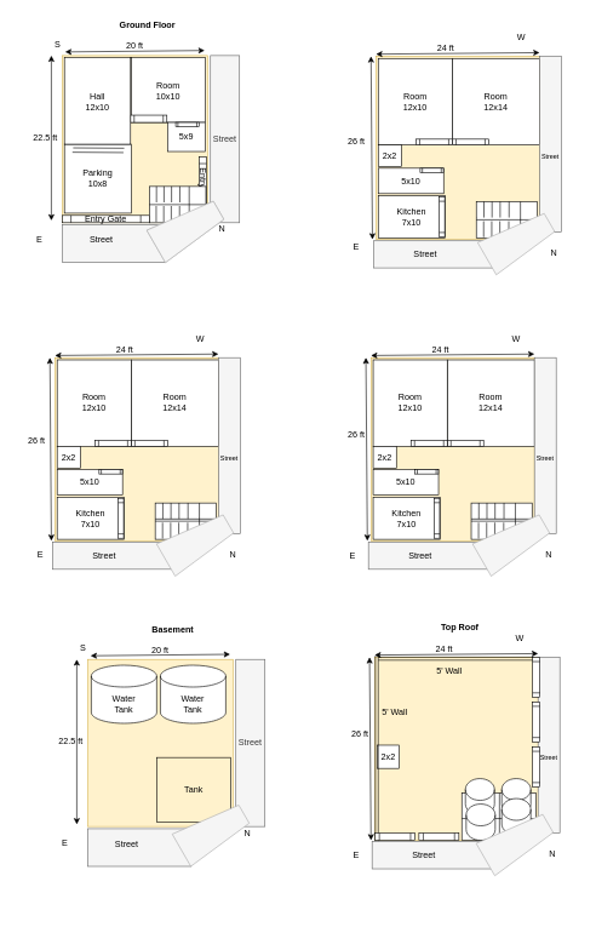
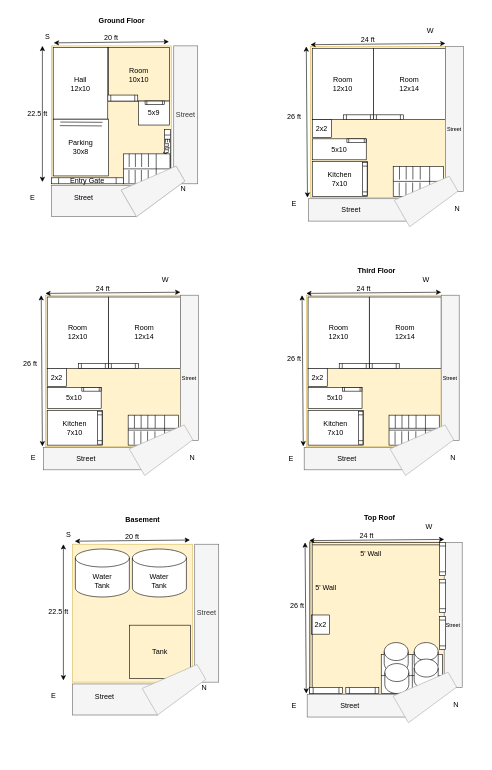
- <mxCell id="9" value="Room&lt;div&gt;10x10&lt;/div&gt;" style="rounded=0;whiteSpace=wrap;html=1;" parent="2" vertex="1"><mxGeometry x="150" y="59" width="102" height="89" as="geometry" /></mxCell>
+ <mxCell id="9" value="Room&lt;div&gt;10x10&lt;/div&gt;" style="rounded=0;whiteSpace=wrap;html=1;fillColor=#fff2cc;" parent="2" vertex="1"><mxGeometry x="150" y="59" width="102" height="89" as="geometry" /></mxCell>
- <mxCell id="14" value="Parking&lt;div&gt;10x8&lt;/div&gt;" style="rounded=0;whiteSpace=wrap;html=1;" parent="2" vertex="1"><mxGeometry x="58" y="178" width="92" height="94.88" as="geometry" /></mxCell>
+ <mxCell id="14" value="Parking&lt;div&gt;30x8&lt;/div&gt;" style="rounded=0;whiteSpace=wrap;html=1;" parent="2" vertex="1"><mxGeometry x="58" y="178" width="92" height="94.88" as="geometry" /></mxCell>
+ <mxCell id="105" value="Third Floor" style="text;html=1;align=center;verticalAlign=middle;whiteSpace=wrap;rounded=0;fontStyle=1;container=0;" parent="1" vertex="1"><mxGeometry x="580" y="435.76" width="95" height="30" as="geometry" /></mxCell>
